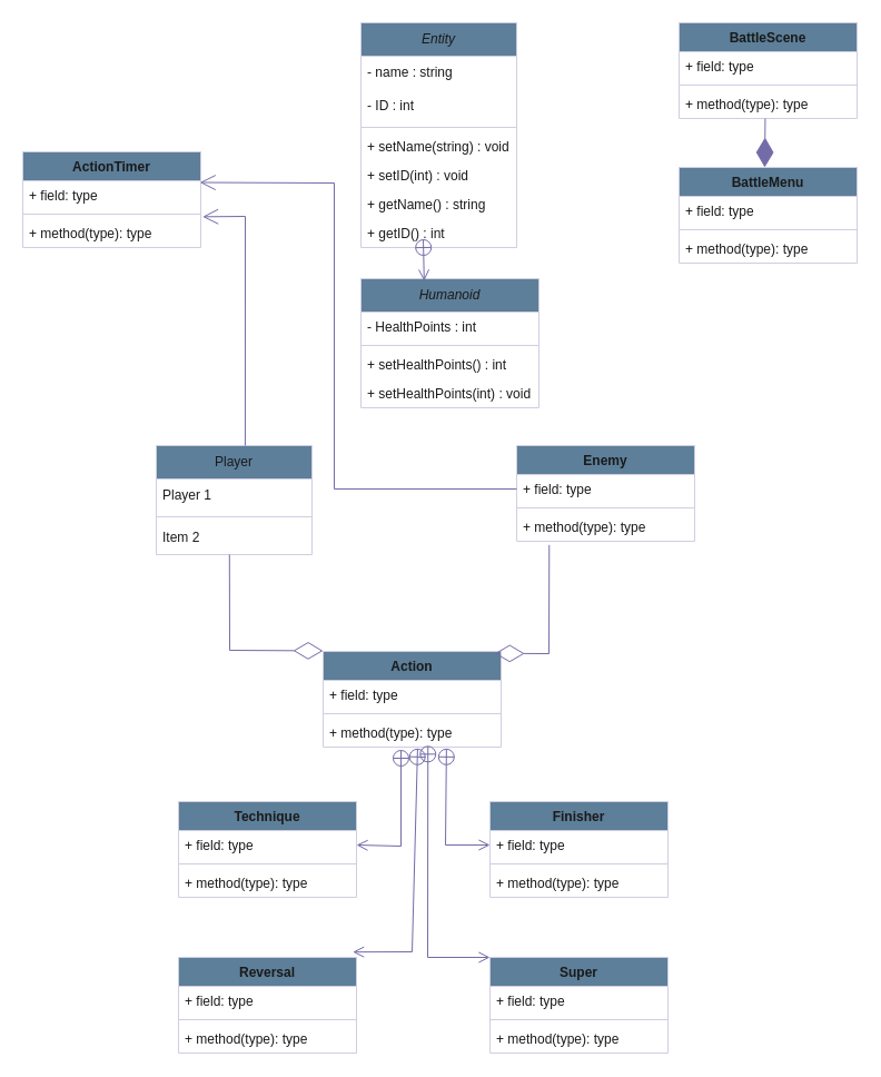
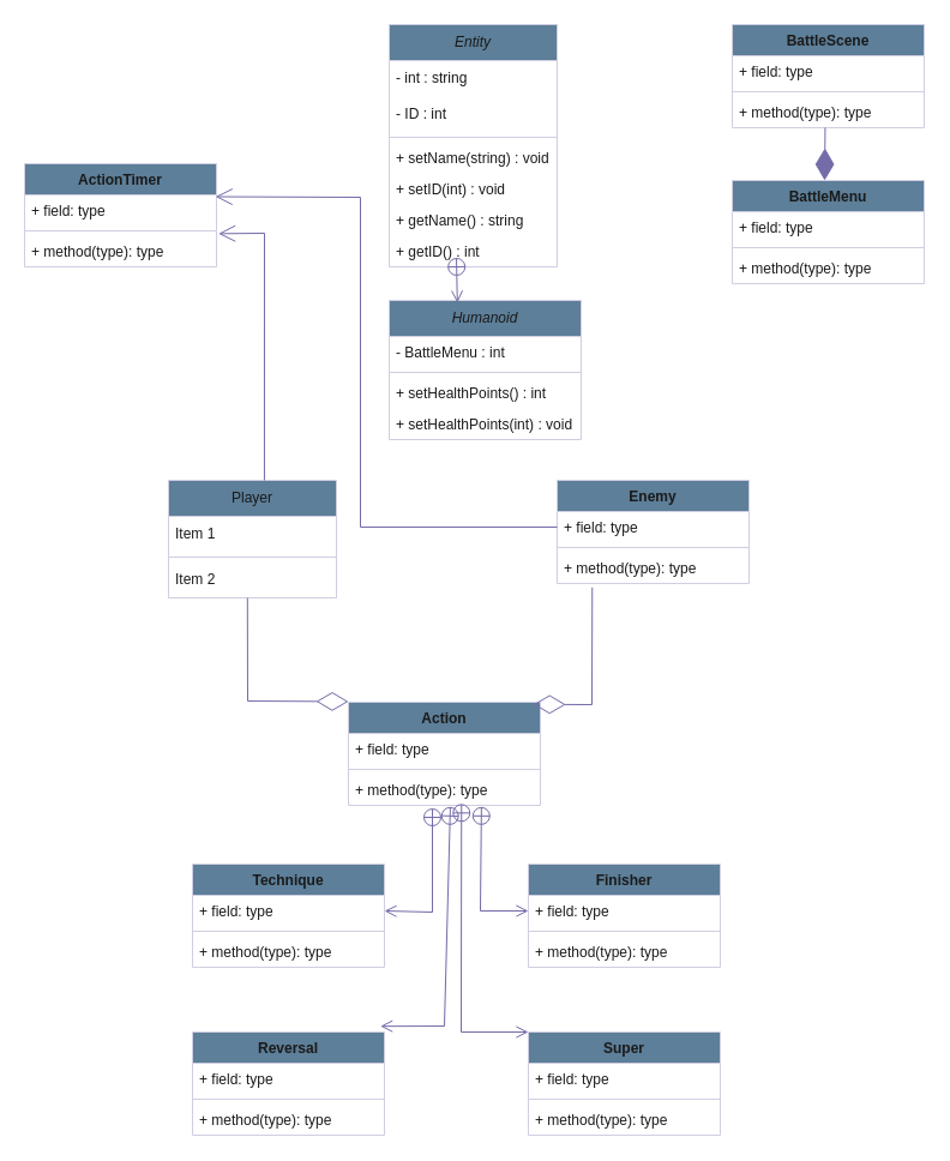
- <mxCell id="3" value="- name : string" style="text;strokeColor=none;fillColor=none;align=left;verticalAlign=middle;spacingLeft=4;spacingRight=4;overflow=hidden;points=[[0,0.5],[1,0.5]];portConstraint=eastwest;rotatable=0;whiteSpace=wrap;html=1;labelBackgroundColor=none;fontColor=#1A1A1A;" vertex="1" parent="2"><mxGeometry y="30" width="140" height="30" as="geometry" /></mxCell>
+ <mxCell id="3" value="- int : string" style="text;strokeColor=none;fillColor=none;align=left;verticalAlign=middle;spacingLeft=4;spacingRight=4;overflow=hidden;points=[[0,0.5],[1,0.5]];portConstraint=eastwest;rotatable=0;whiteSpace=wrap;html=1;labelBackgroundColor=none;fontColor=#1A1A1A;" vertex="1" parent="2"><mxGeometry y="30" width="140" height="30" as="geometry" /></mxCell>
- <mxCell id="11" value="- HealthPoints : int" style="text;strokeColor=none;fillColor=none;align=left;verticalAlign=top;spacingLeft=4;spacingRight=4;overflow=hidden;rotatable=0;points=[[0,0.5],[1,0.5]];portConstraint=eastwest;whiteSpace=wrap;html=1;labelBackgroundColor=none;fontColor=#1A1A1A;" vertex="1" parent="10"><mxGeometry y="30" width="160" height="26" as="geometry" /></mxCell>
+ <mxCell id="11" value="- BattleMenu : int" style="text;strokeColor=none;fillColor=none;align=left;verticalAlign=top;spacingLeft=4;spacingRight=4;overflow=hidden;rotatable=0;points=[[0,0.5],[1,0.5]];portConstraint=eastwest;whiteSpace=wrap;html=1;labelBackgroundColor=none;fontColor=#1A1A1A;" vertex="1" parent="10"><mxGeometry y="30" width="160" height="26" as="geometry" /></mxCell>
- <mxCell id="16" value="Player 1" style="text;strokeColor=none;fillColor=none;align=left;verticalAlign=middle;spacingLeft=4;spacingRight=4;overflow=hidden;points=[[0,0.5],[1,0.5]];portConstraint=eastwest;rotatable=0;whiteSpace=wrap;html=1;labelBackgroundColor=none;fontColor=#1A1A1A;" vertex="1" parent="15"><mxGeometry y="30" width="140" height="30" as="geometry" /></mxCell>
+ <mxCell id="16" value="Item 1" style="text;strokeColor=none;fillColor=none;align=left;verticalAlign=middle;spacingLeft=4;spacingRight=4;overflow=hidden;points=[[0,0.5],[1,0.5]];portConstraint=eastwest;rotatable=0;whiteSpace=wrap;html=1;labelBackgroundColor=none;fontColor=#1A1A1A;" vertex="1" parent="15"><mxGeometry y="30" width="140" height="30" as="geometry" /></mxCell>
